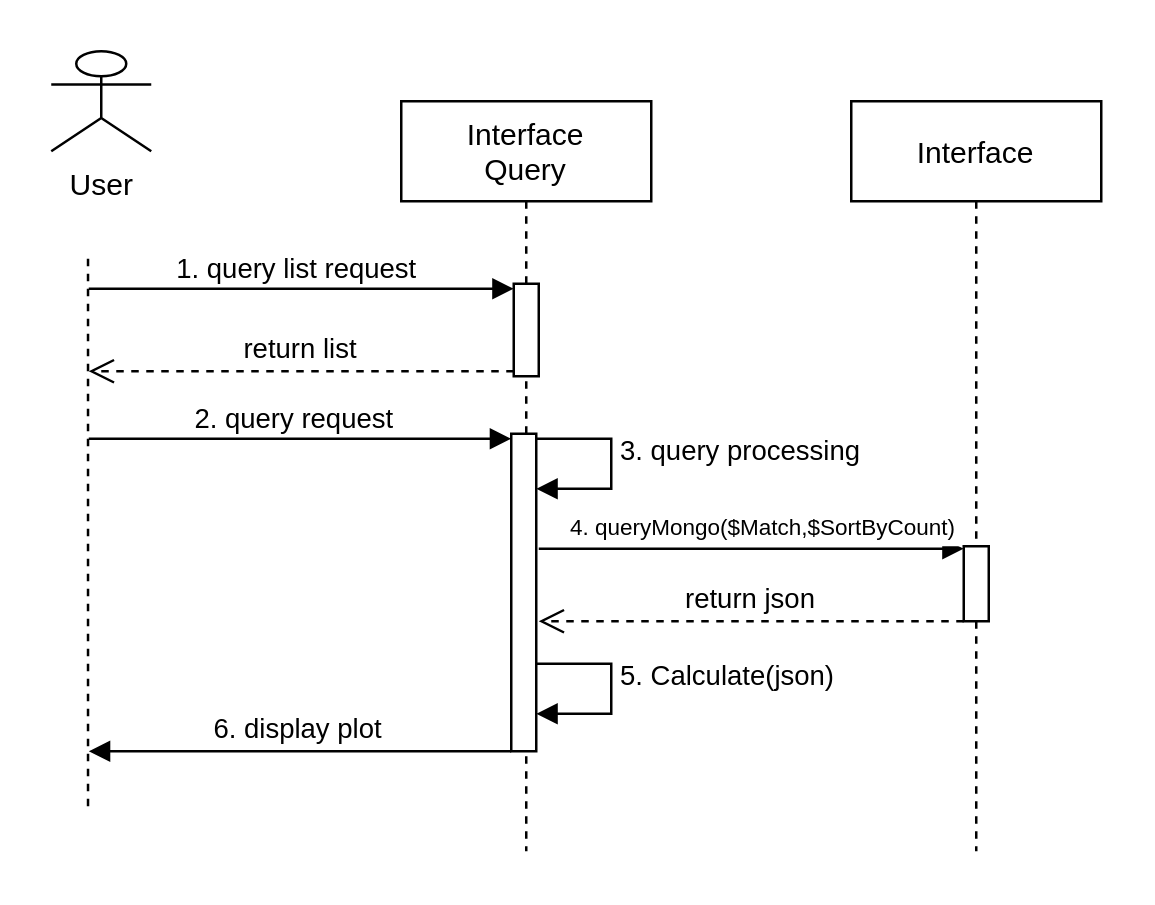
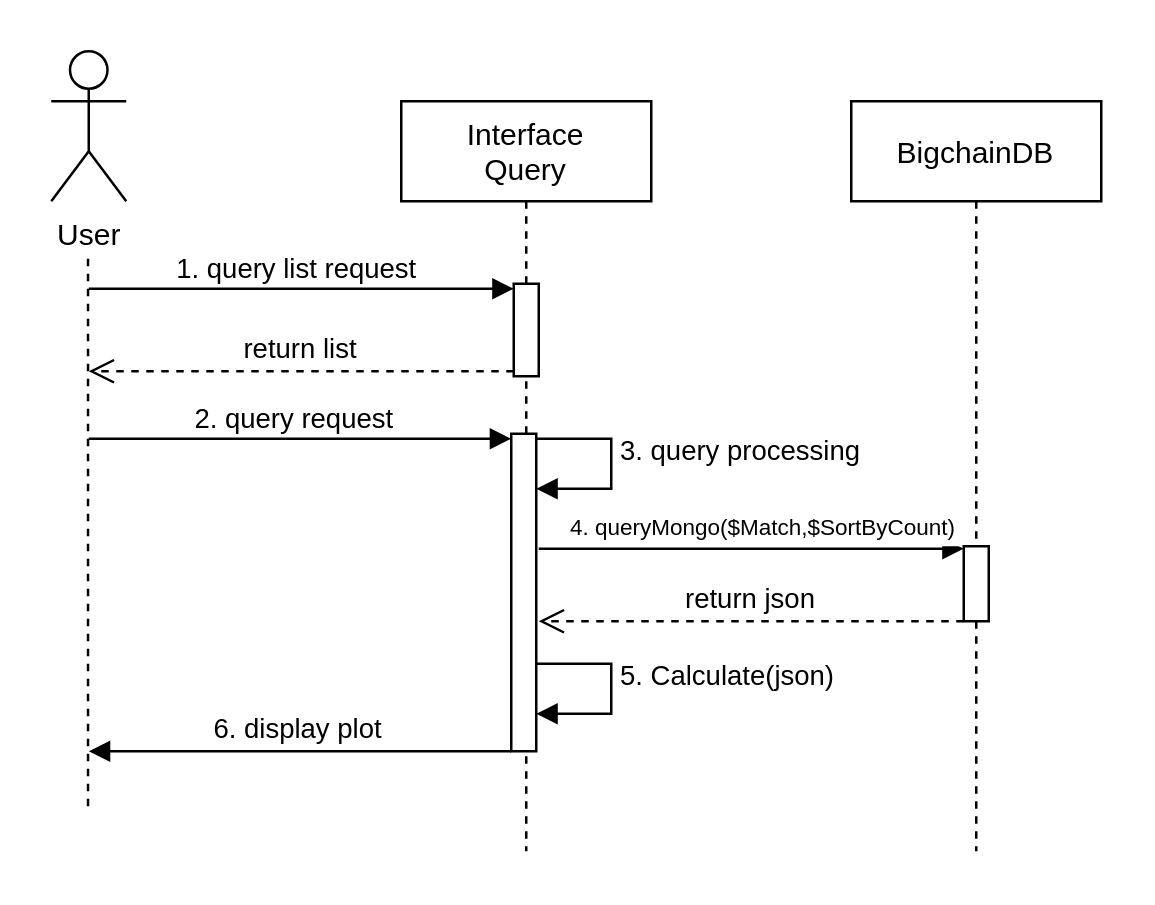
- <mxCell id="8" value="User" style="shape=umlActor;verticalLabelPosition=bottom;verticalAlign=top;html=1;outlineConnect=0;" parent="1" vertex="1"><mxGeometry x="20" y="20" width="40" height="40" as="geometry" /></mxCell>
+ <mxCell id="8" value="User" style="shape=umlActor;verticalLabelPosition=bottom;verticalAlign=top;html=1;outlineConnect=0;" parent="1" vertex="1"><mxGeometry x="20" y="20" width="30" height="60" as="geometry" /></mxCell>
- <mxCell id="5" value="Interface" style="shape=umlLifeline;perimeter=lifelinePerimeter;container=1;collapsible=0;recursiveResize=0;rounded=0;shadow=0;strokeWidth=1;" parent="1" vertex="1"><mxGeometry x="340" y="40" width="100" height="300" as="geometry" /></mxCell>
+ <mxCell id="5" value="BigchainDB" style="shape=umlLifeline;perimeter=lifelinePerimeter;container=1;collapsible=0;recursiveResize=0;rounded=0;shadow=0;strokeWidth=1;" parent="1" vertex="1"><mxGeometry x="340" y="40" width="100" height="300" as="geometry" /></mxCell>
